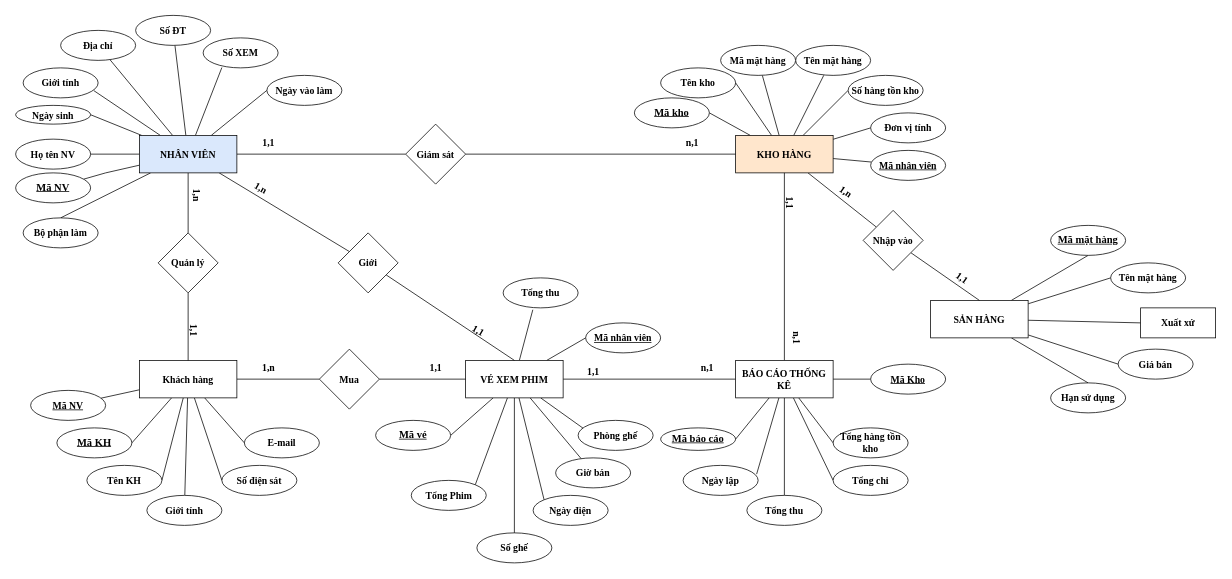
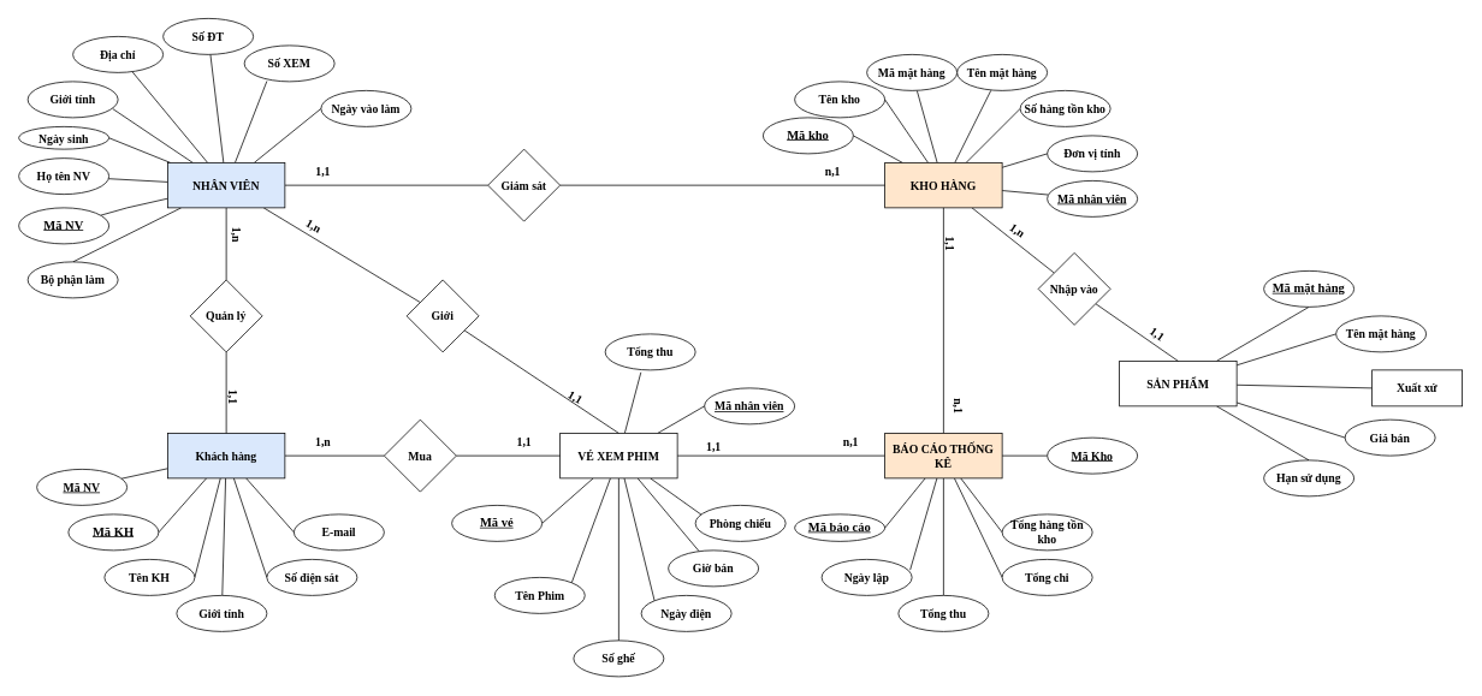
- <mxCell id="43" value="Họ tên NV" style="ellipse;whiteSpace=wrap;html=1;rounded=0;fontFamily=Times New Roman;fontSize=13;fontColor=default;strokeColor=default;fillColor=default;fontStyle=1" parent="1" vertex="1"><mxGeometry y="185" width="100" height="40" as="geometry" x="20" /></mxCell>
+ <mxCell id="43" value="Họ tên NV" style="ellipse;whiteSpace=wrap;html=1;rounded=0;fontFamily=Times New Roman;fontSize=13;fontColor=default;strokeColor=default;fillColor=default;fontStyle=1" parent="1" vertex="1"><mxGeometry x="20" y="175" width="100" height="40" as="geometry" /></mxCell>
- <mxCell id="83" value="SẢN HÀNG" style="rounded=0;whiteSpace=wrap;html=1;fontSize=13;fontFamily=Times New Roman;fontStyle=1" parent="1" vertex="1"><mxGeometry x="1240" y="400" width="130" height="50" as="geometry" /></mxCell>
+ <mxCell id="83" value="SẢN PHẨM" style="rounded=0;whiteSpace=wrap;html=1;fontSize=13;fontFamily=Times New Roman;fontStyle=1" parent="1" vertex="1"><mxGeometry x="1240" y="400" width="130" height="50" as="geometry" /></mxCell>
- <mxCell id="41" value="Khách hàng" style="rounded=0;whiteSpace=wrap;html=1;fontSize=13;fontFamily=Times New Roman;fontStyle=1" parent="1" vertex="1"><mxGeometry x="185" y="480" width="130" height="50" as="geometry" /></mxCell>
+ <mxCell id="41" value="Khách hàng" style="rounded=0;whiteSpace=wrap;html=1;fontSize=13;fontFamily=Times New Roman;fontStyle=1;fillColor=#dae8fc;" parent="1" vertex="1"><mxGeometry x="185" y="480" width="130" height="50" as="geometry" /></mxCell>
- <mxCell id="73" value="BÁO CÁO THỐNG KÊ" style="rounded=0;whiteSpace=wrap;html=1;fontSize=13;fontFamily=Times New Roman;fontStyle=1" parent="1" vertex="1"><mxGeometry x="980" y="480" width="130" height="50" as="geometry" /></mxCell>
+ <mxCell id="73" value="BÁO CÁO THỐNG KÊ" style="rounded=0;whiteSpace=wrap;html=1;fontSize=13;fontFamily=Times New Roman;fontStyle=1;fillColor=#ffe6cc;" parent="1" vertex="1"><mxGeometry x="980" y="480" width="130" height="50" as="geometry" /></mxCell>
- <mxCell id="97" value="Phòng ghế" style="ellipse;whiteSpace=wrap;html=1;rounded=0;fontFamily=Times New Roman;fontSize=13;fontColor=default;strokeColor=default;fillColor=default;fontStyle=1" parent="1" vertex="1"><mxGeometry x="770" y="560" width="100" height="40" as="geometry" /></mxCell>
+ <mxCell id="97" value="Phòng chiếu" style="ellipse;whiteSpace=wrap;html=1;rounded=0;fontFamily=Times New Roman;fontSize=13;fontColor=default;strokeColor=default;fillColor=default;fontStyle=1" parent="1" vertex="1"><mxGeometry x="770" y="560" width="100" height="40" as="geometry" /></mxCell>
- <mxCell id="101" value="Tổng Phim" style="ellipse;whiteSpace=wrap;html=1;rounded=0;fontFamily=Times New Roman;fontSize=13;fontColor=default;strokeColor=default;fillColor=default;fontStyle=1" parent="1" vertex="1"><mxGeometry x="547.5" y="640" width="100" height="40" as="geometry" /></mxCell>
+ <mxCell id="101" value="Tên Phim" style="ellipse;whiteSpace=wrap;html=1;rounded=0;fontFamily=Times New Roman;fontSize=13;fontColor=default;strokeColor=default;fillColor=default;fontStyle=1" parent="1" vertex="1"><mxGeometry x="547.5" y="640" width="100" height="40" as="geometry" /></mxCell>
